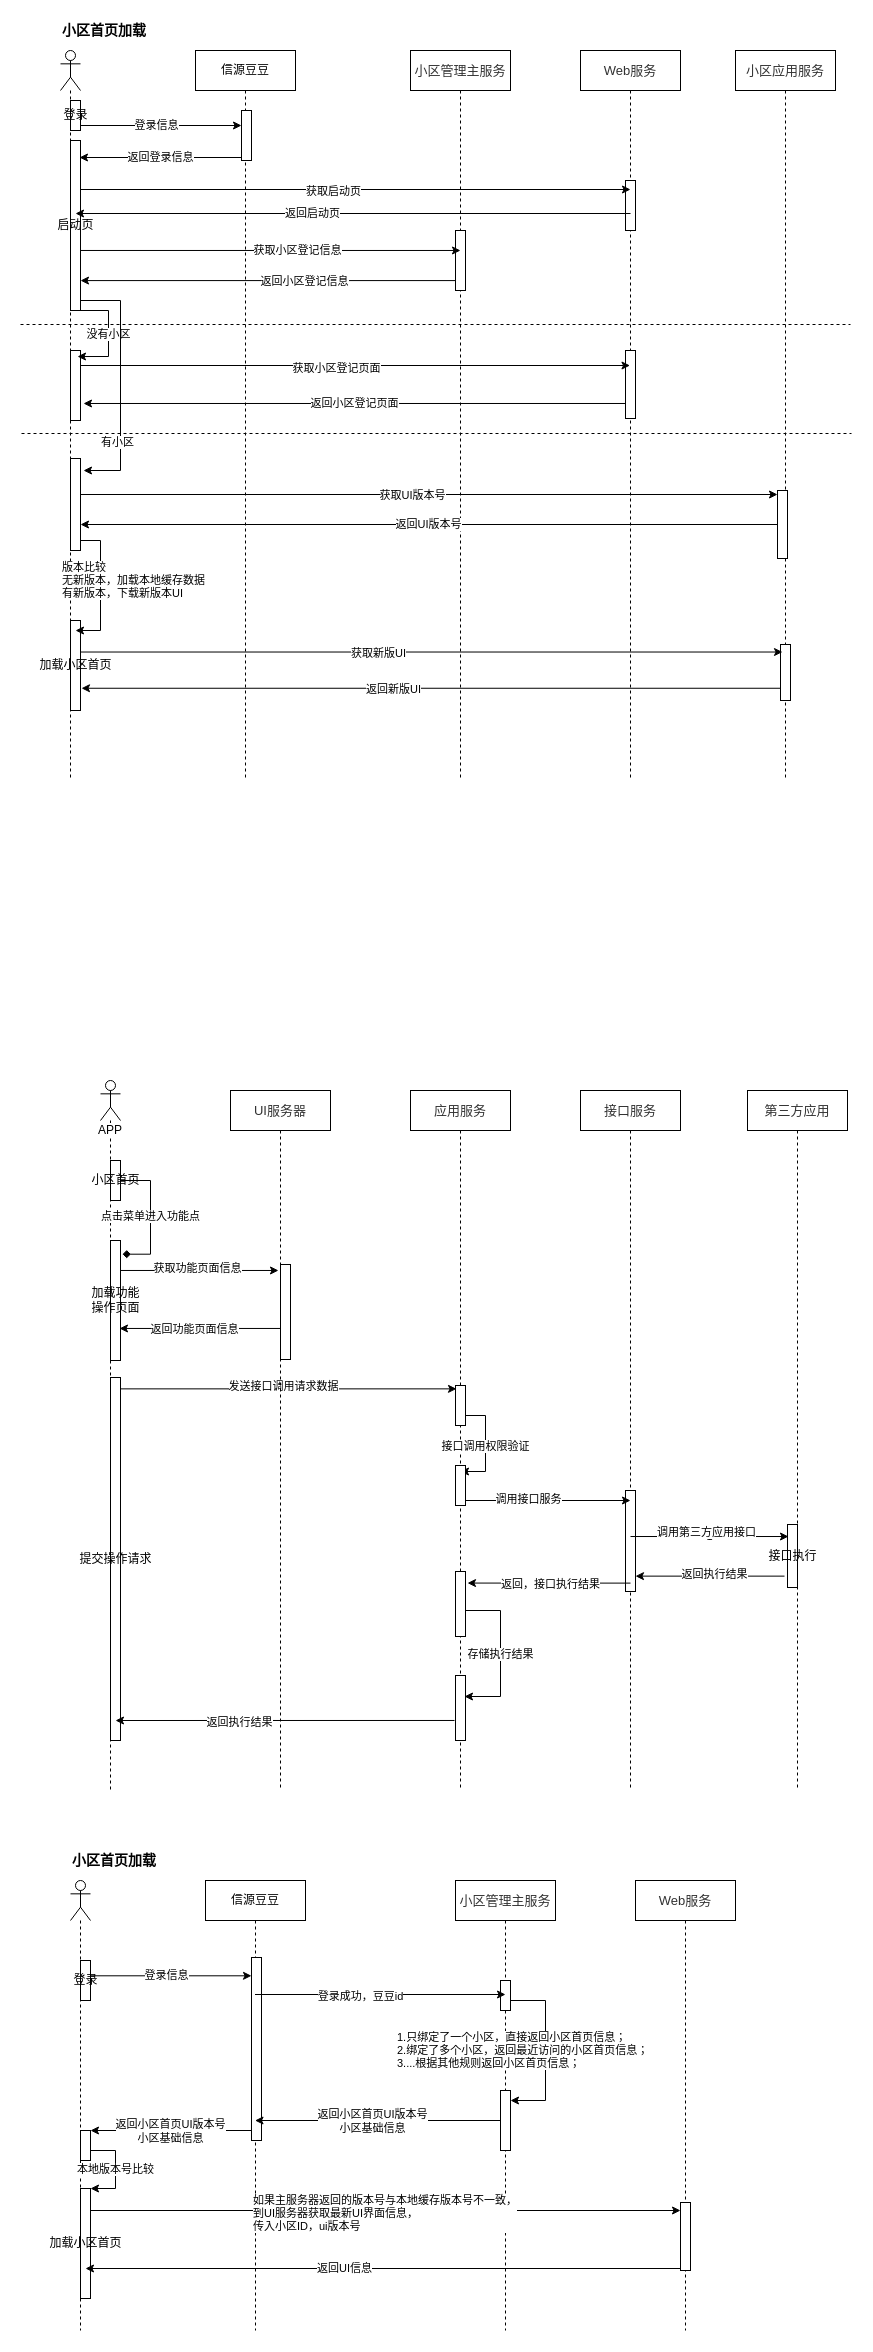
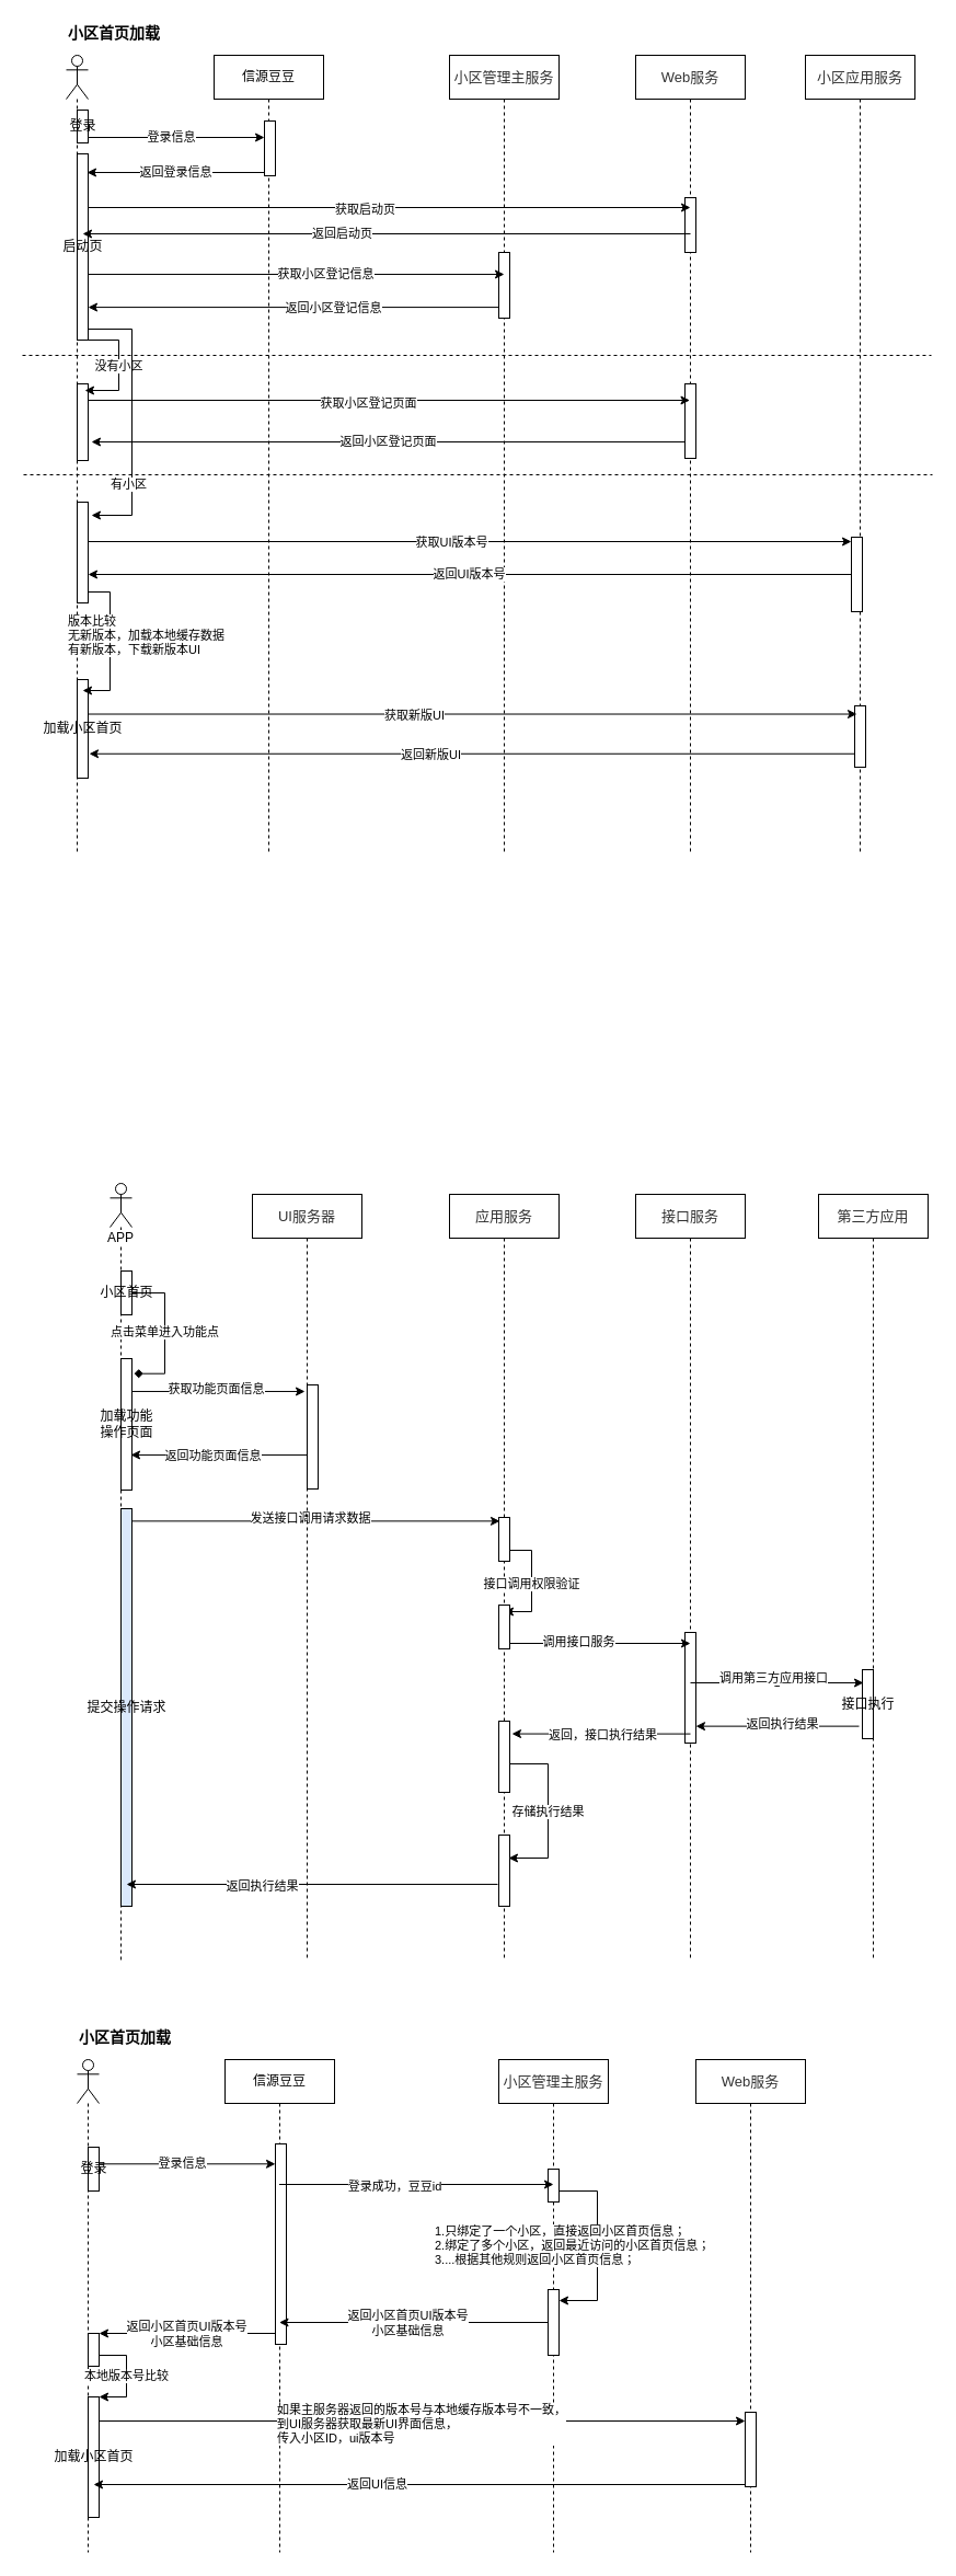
- <mxCell id="21" value="提交操作请求" style="html=1;points=[];perimeter=orthogonalPerimeter;" vertex="1" parent="19"><mxGeometry x="10" y="297" width="10" height="363" as="geometry" /></mxCell>
+ <mxCell id="21" value="提交操作请求" style="html=1;points=[];perimeter=orthogonalPerimeter;fillColor=#dae8fc;" vertex="1" parent="19"><mxGeometry x="10" y="297" width="10" height="363" as="geometry" /></mxCell>
